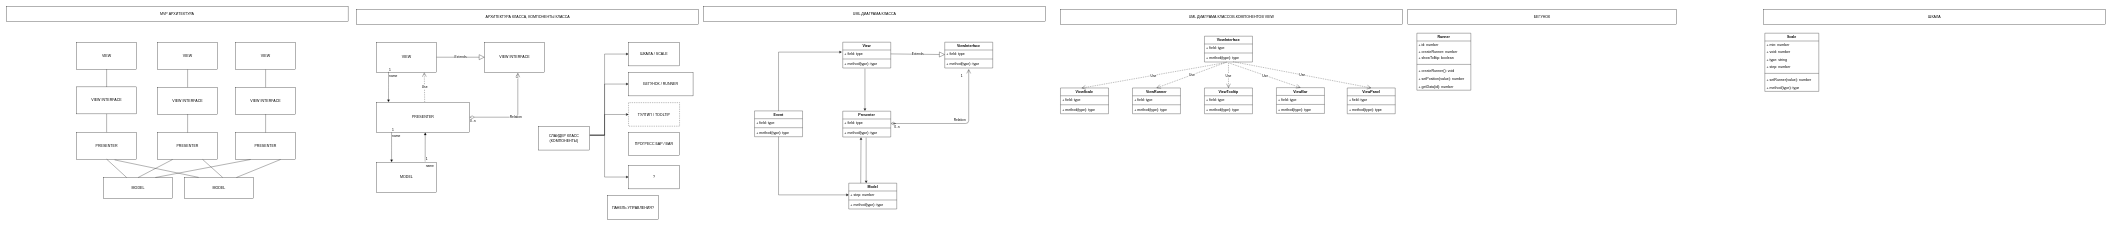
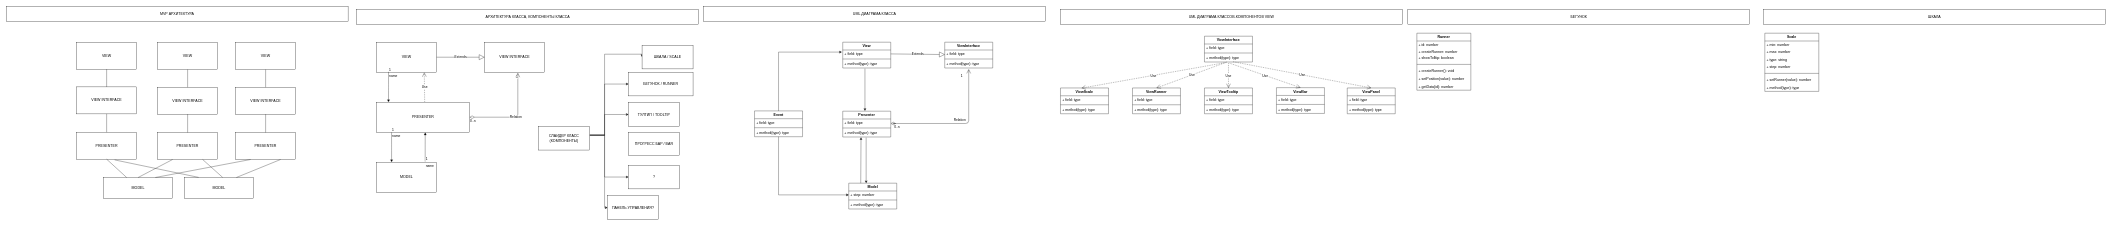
- <mxCell id="51" value="БЕГУНОК" style="rounded=0;whiteSpace=wrap;html=1;" parent="1" vertex="1"><mxGeometry x="4693" y="30" width="895" height="50" as="geometry" /></mxCell>
+ <mxCell id="51" value="БЕГУНОК" style="rounded=0;whiteSpace=wrap;html=1;" parent="1" vertex="1"><mxGeometry x="4693" y="30" width="1140" height="50" as="geometry" /></mxCell>
- <mxCell id="63" value="+ void: number" style="text;strokeColor=none;fillColor=none;align=left;verticalAlign=top;spacingLeft=4;spacingRight=4;overflow=hidden;rotatable=0;points=[[0,0.5],[1,0.5]];portConstraint=eastwest;" parent="61" vertex="1"><mxGeometry y="48" width="180" height="26" as="geometry" /></mxCell>
+ <mxCell id="63" value="+ max: number" style="text;strokeColor=none;fillColor=none;align=left;verticalAlign=top;spacingLeft=4;spacingRight=4;overflow=hidden;rotatable=0;points=[[0,0.5],[1,0.5]];portConstraint=eastwest;" parent="61" vertex="1"><mxGeometry y="48" width="180" height="26" as="geometry" /></mxCell>
- <mxCell id="46" value="ШКАЛА / SCALE" style="rounded=0;whiteSpace=wrap;html=1;" parent="1" vertex="1"><mxGeometry x="2095" y="140" width="170" height="79" as="geometry" /></mxCell>
+ <mxCell id="46" value="ШКАЛА / SCALE" style="rounded=0;whiteSpace=wrap;html=1;" parent="1" vertex="1"><mxGeometry x="2140" y="150" width="170" height="79" as="geometry" /></mxCell>
- <mxCell id="48" value="ТУЛТИП / TOOLTIP" style="rounded=0;whiteSpace=wrap;html=1;dashed=1;" parent="1" vertex="1"><mxGeometry x="2095" y="341.5" width="170" height="78.5" as="geometry" /></mxCell>
+ <mxCell id="48" value="ТУЛТИП / TOOLTIP" style="rounded=0;whiteSpace=wrap;html=1;" parent="1" vertex="1"><mxGeometry x="2095" y="341.5" width="170" height="78.5" as="geometry" /></mxCell>
+ <mxCell id="6" value="" style="edgeStyle=orthogonalEdgeStyle;rounded=0;orthogonalLoop=1;jettySize=auto;html=1;exitX=1.001;exitY=0.366;exitDx=0;exitDy=0;exitPerimeter=0;entryX=0;entryY=0.5;entryDx=0;entryDy=0;" parent="1" source="7" target="50" edge="1"><mxGeometry relative="1" as="geometry"><Array as="points"><mxPoint x="2015" y="449" /><mxPoint x="2015" y="692" /></Array></mxGeometry></mxCell>
